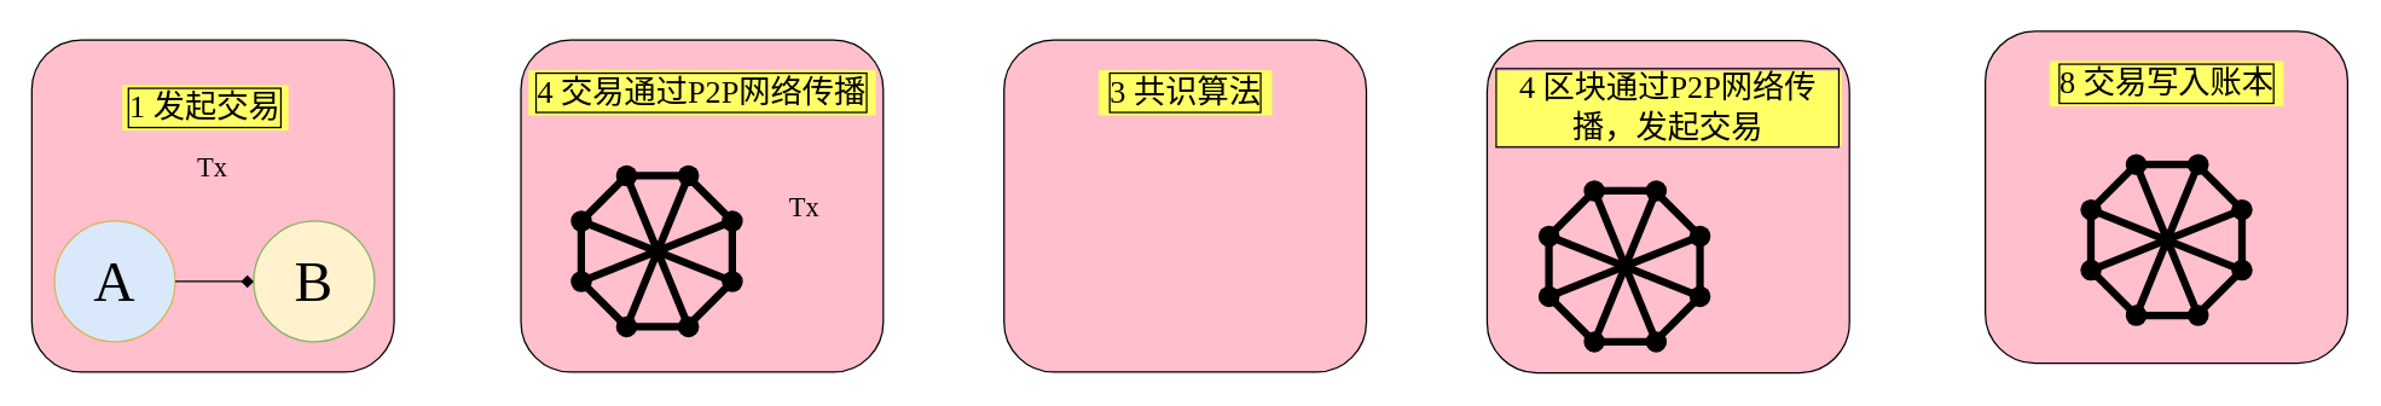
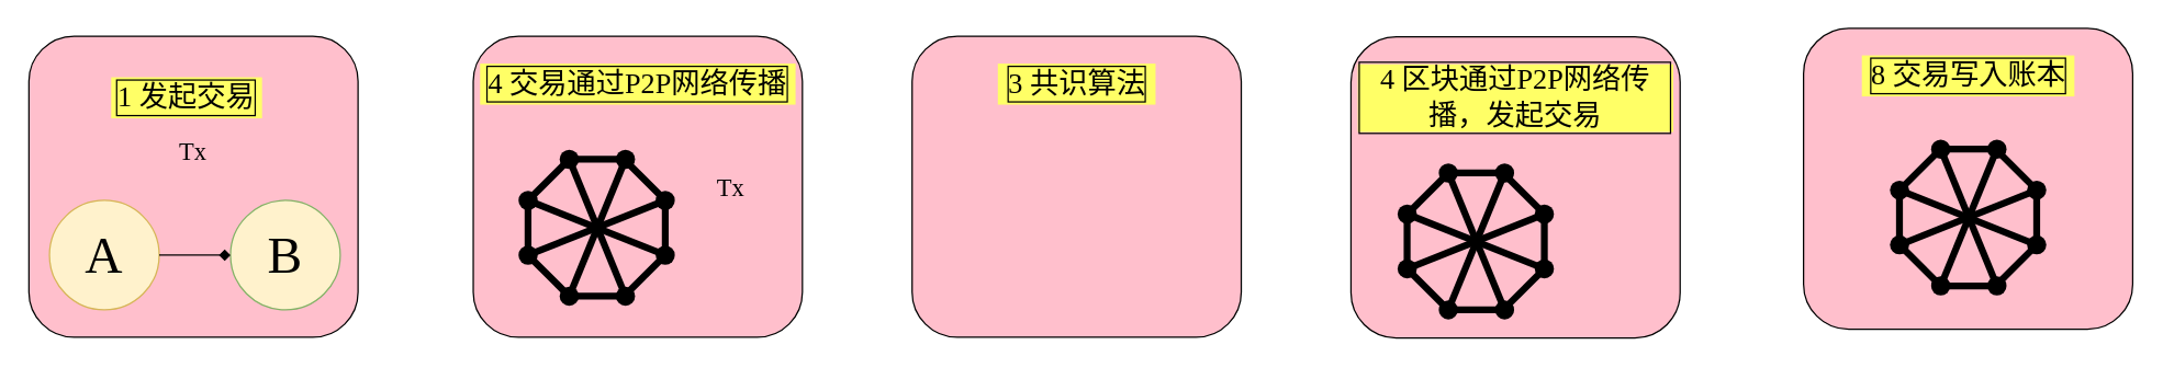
- <mxCell id="3" value="A" style="ellipse;whiteSpace=wrap;html=1;aspect=fixed;fillColor=#dae8fc;strokeColor=#d6b656;fontSize=38;fontFamily=Comic Sans MS;" vertex="1" parent="1"><mxGeometry x="35" y="146" width="80" height="80" as="geometry" /></mxCell>
+ <mxCell id="3" value="A" style="ellipse;whiteSpace=wrap;html=1;aspect=fixed;fillColor=#fff2cc;strokeColor=#d6b656;fontSize=38;fontFamily=Comic Sans MS;" vertex="1" parent="1"><mxGeometry x="35" y="146" width="80" height="80" as="geometry" /></mxCell>
